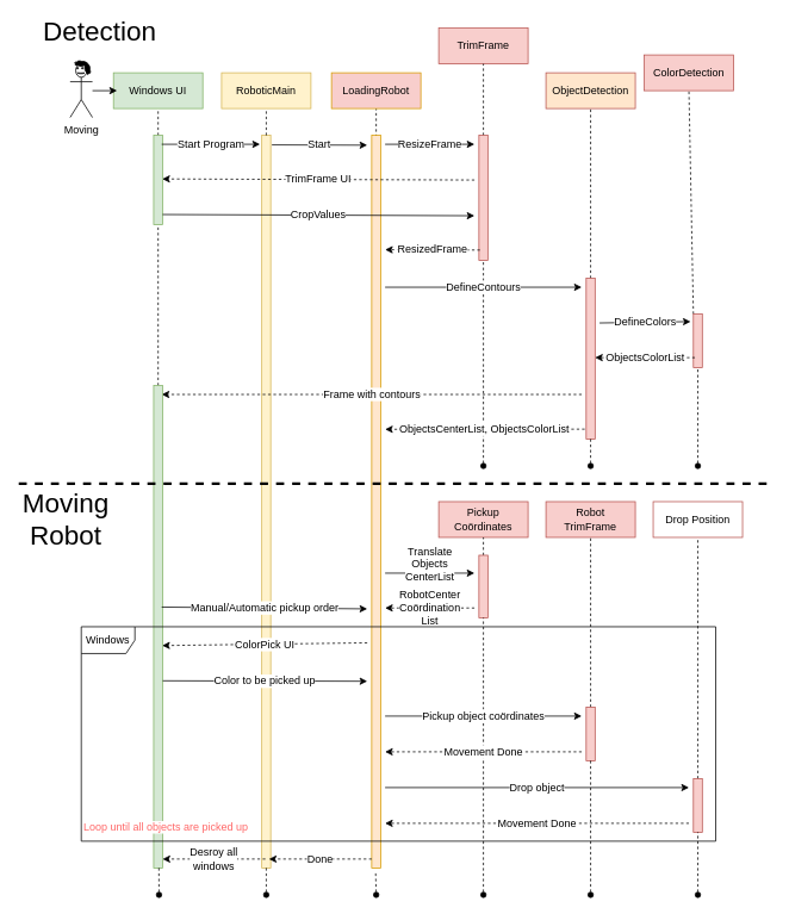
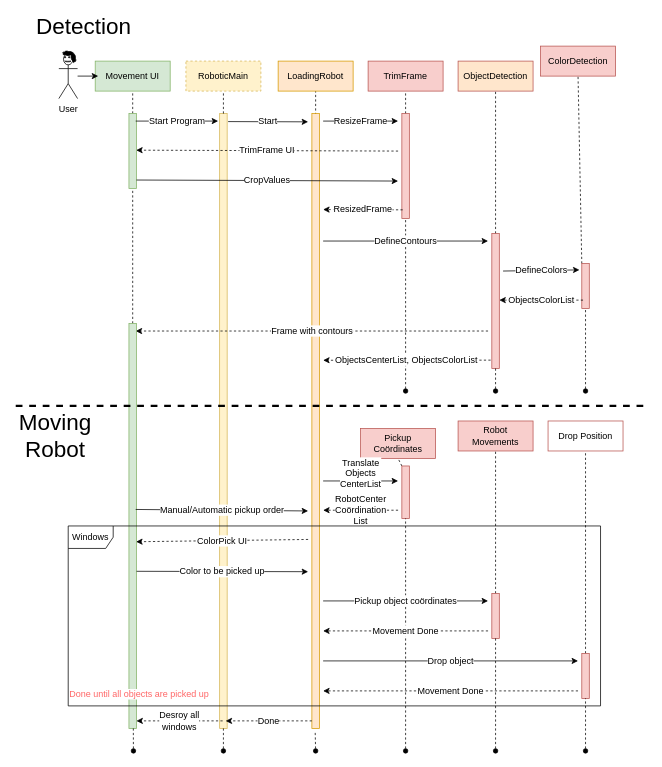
- <mxCell id="28" value="TrimFrame" style="rounded=0;whiteSpace=wrap;html=1;fillColor=#f8cecc;strokeColor=#b85450;" vertex="1" parent="1"><mxGeometry x="490" y="31" width="100" height="40" as="geometry" /></mxCell>
+ <mxCell id="28" value="TrimFrame" style="rounded=0;whiteSpace=wrap;html=1;fillColor=#f8cecc;strokeColor=#b85450;" vertex="1" parent="1"><mxGeometry x="490" y="81" width="100" height="40" as="geometry" /></mxCell>
- <mxCell id="14" value="Windows UI" style="rounded=0;whiteSpace=wrap;html=1;fillColor=#d5e8d4;strokeColor=#82b366;" vertex="1" parent="1"><mxGeometry x="126" y="81" width="100" height="40" as="geometry" /></mxCell>
+ <mxCell id="14" value="Movement UI" style="rounded=0;whiteSpace=wrap;html=1;fillColor=#d5e8d4;strokeColor=#82b366;" vertex="1" parent="1"><mxGeometry x="126" y="81" width="100" height="40" as="geometry" /></mxCell>
- <mxCell id="15" value="RoboticMain" style="rounded=0;whiteSpace=wrap;html=1;fillColor=#fff2cc;strokeColor=#d6b656;" vertex="1" parent="1"><mxGeometry x="247" y="81" width="100" height="40" as="geometry" /></mxCell>
+ <mxCell id="15" value="RoboticMain" style="rounded=0;whiteSpace=wrap;html=1;fillColor=#fff2cc;strokeColor=#d6b656;dashed=1;" vertex="1" parent="1"><mxGeometry x="247" y="81" width="100" height="40" as="geometry" /></mxCell>
- <mxCell id="18" value="LoadingRobot" style="rounded=0;whiteSpace=wrap;html=1;fillColor=#f8cecc;strokeColor=#d79b00;" vertex="1" parent="1"><mxGeometry x="370" y="81" width="100" height="40" as="geometry" /></mxCell>
+ <mxCell id="18" value="LoadingRobot" style="rounded=0;whiteSpace=wrap;html=1;fillColor=#ffe6cc;strokeColor=#d79b00;" vertex="1" parent="1"><mxGeometry x="370" y="81" width="100" height="40" as="geometry" /></mxCell>
- <mxCell id="8" value="Moving" style="shape=umlActor;verticalLabelPosition=bottom;verticalAlign=top;html=1;outlineConnect=0;" vertex="1" parent="7"><mxGeometry y="4" width="25" height="60" as="geometry" /></mxCell>
+ <mxCell id="8" value="User" style="shape=umlActor;verticalLabelPosition=bottom;verticalAlign=top;html=1;outlineConnect=0;" vertex="1" parent="7"><mxGeometry y="4" width="25" height="60" as="geometry" /></mxCell>
- <mxCell id="49" value="Pickup&lt;br&gt;Coördinates" style="rounded=0;whiteSpace=wrap;html=1;fillColor=#f8cecc;strokeColor=#b85450;" vertex="1" parent="1"><mxGeometry x="490" y="561" width="100" height="40" as="geometry" /></mxCell>
+ <mxCell id="49" value="Pickup&lt;br&gt;Coördinates" style="rounded=0;whiteSpace=wrap;html=1;fillColor=#f8cecc;strokeColor=#b85450;" vertex="1" parent="1"><mxGeometry x="480" y="571" width="100" height="40" as="geometry" /></mxCell>
- <mxCell id="50" value="Robot&lt;br&gt;TrimFrame" style="rounded=0;whiteSpace=wrap;html=1;fillColor=#f8cecc;strokeColor=#b85450;" vertex="1" parent="1"><mxGeometry x="610" y="561" width="100" height="40" as="geometry" /></mxCell>
+ <mxCell id="50" value="Robot&lt;br&gt;Movements" style="rounded=0;whiteSpace=wrap;html=1;fillColor=#f8cecc;strokeColor=#b85450;" vertex="1" parent="1"><mxGeometry x="610" y="561" width="100" height="40" as="geometry" /></mxCell>
- <mxCell id="72" value="&lt;span style=&quot;background-color: rgb(255, 255, 255);&quot;&gt;&lt;font&gt;Loop until all objects are picked up&lt;/font&gt;&lt;/span&gt;" style="text;html=1;strokeColor=none;fillColor=none;align=center;verticalAlign=middle;whiteSpace=wrap;rounded=0;fontSize=12;fontColor=#FF6666;" vertex="1" parent="1"><mxGeometry x="90" y="911" width="190" height="30" as="geometry" /></mxCell>
+ <mxCell id="72" value="&lt;span style=&quot;background-color: rgb(255, 255, 255);&quot;&gt;&lt;font&gt;Done until all objects are picked up&lt;/font&gt;&lt;/span&gt;" style="text;html=1;strokeColor=none;fillColor=none;align=center;verticalAlign=middle;whiteSpace=wrap;rounded=0;fontSize=12;fontColor=#FF6666;" vertex="1" parent="1"><mxGeometry x="90" y="911" width="190" height="30" as="geometry" /></mxCell>
